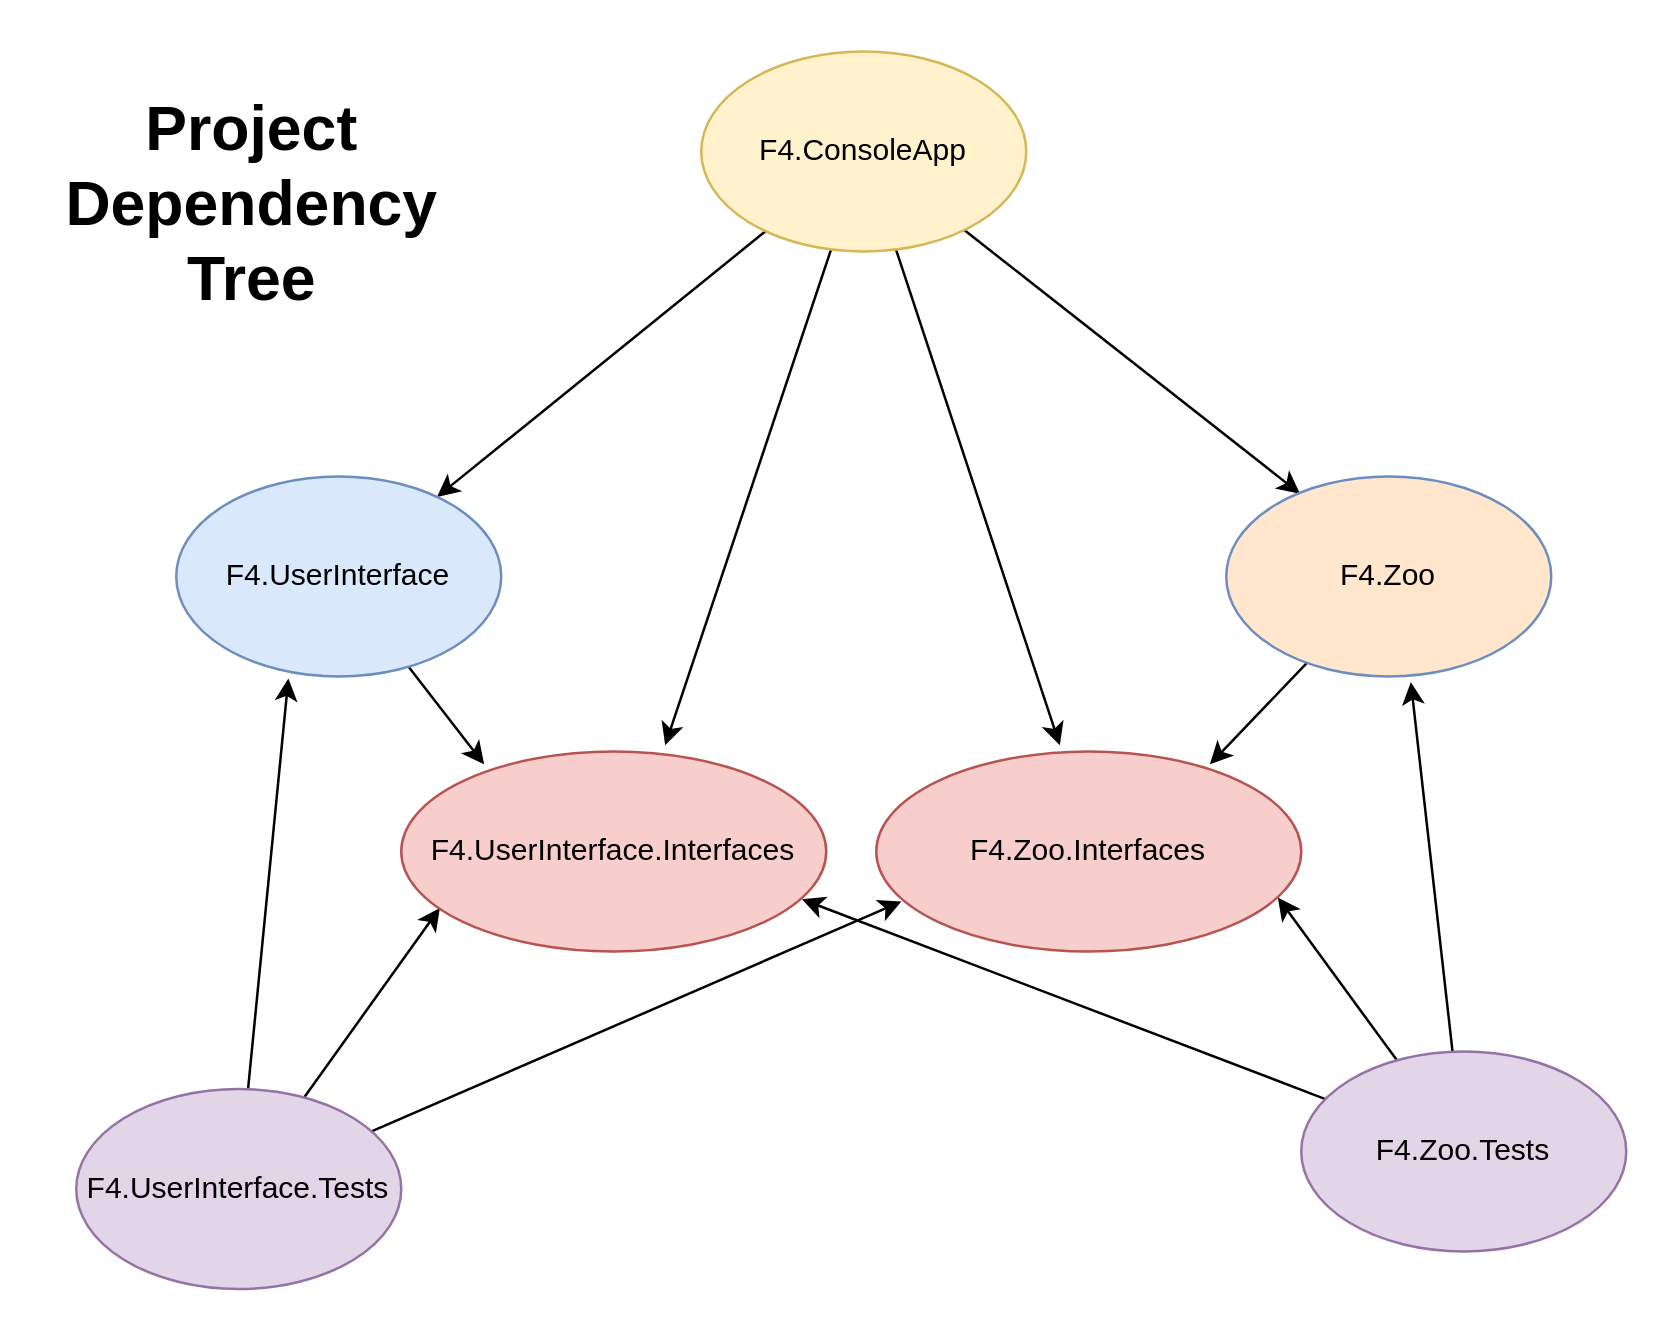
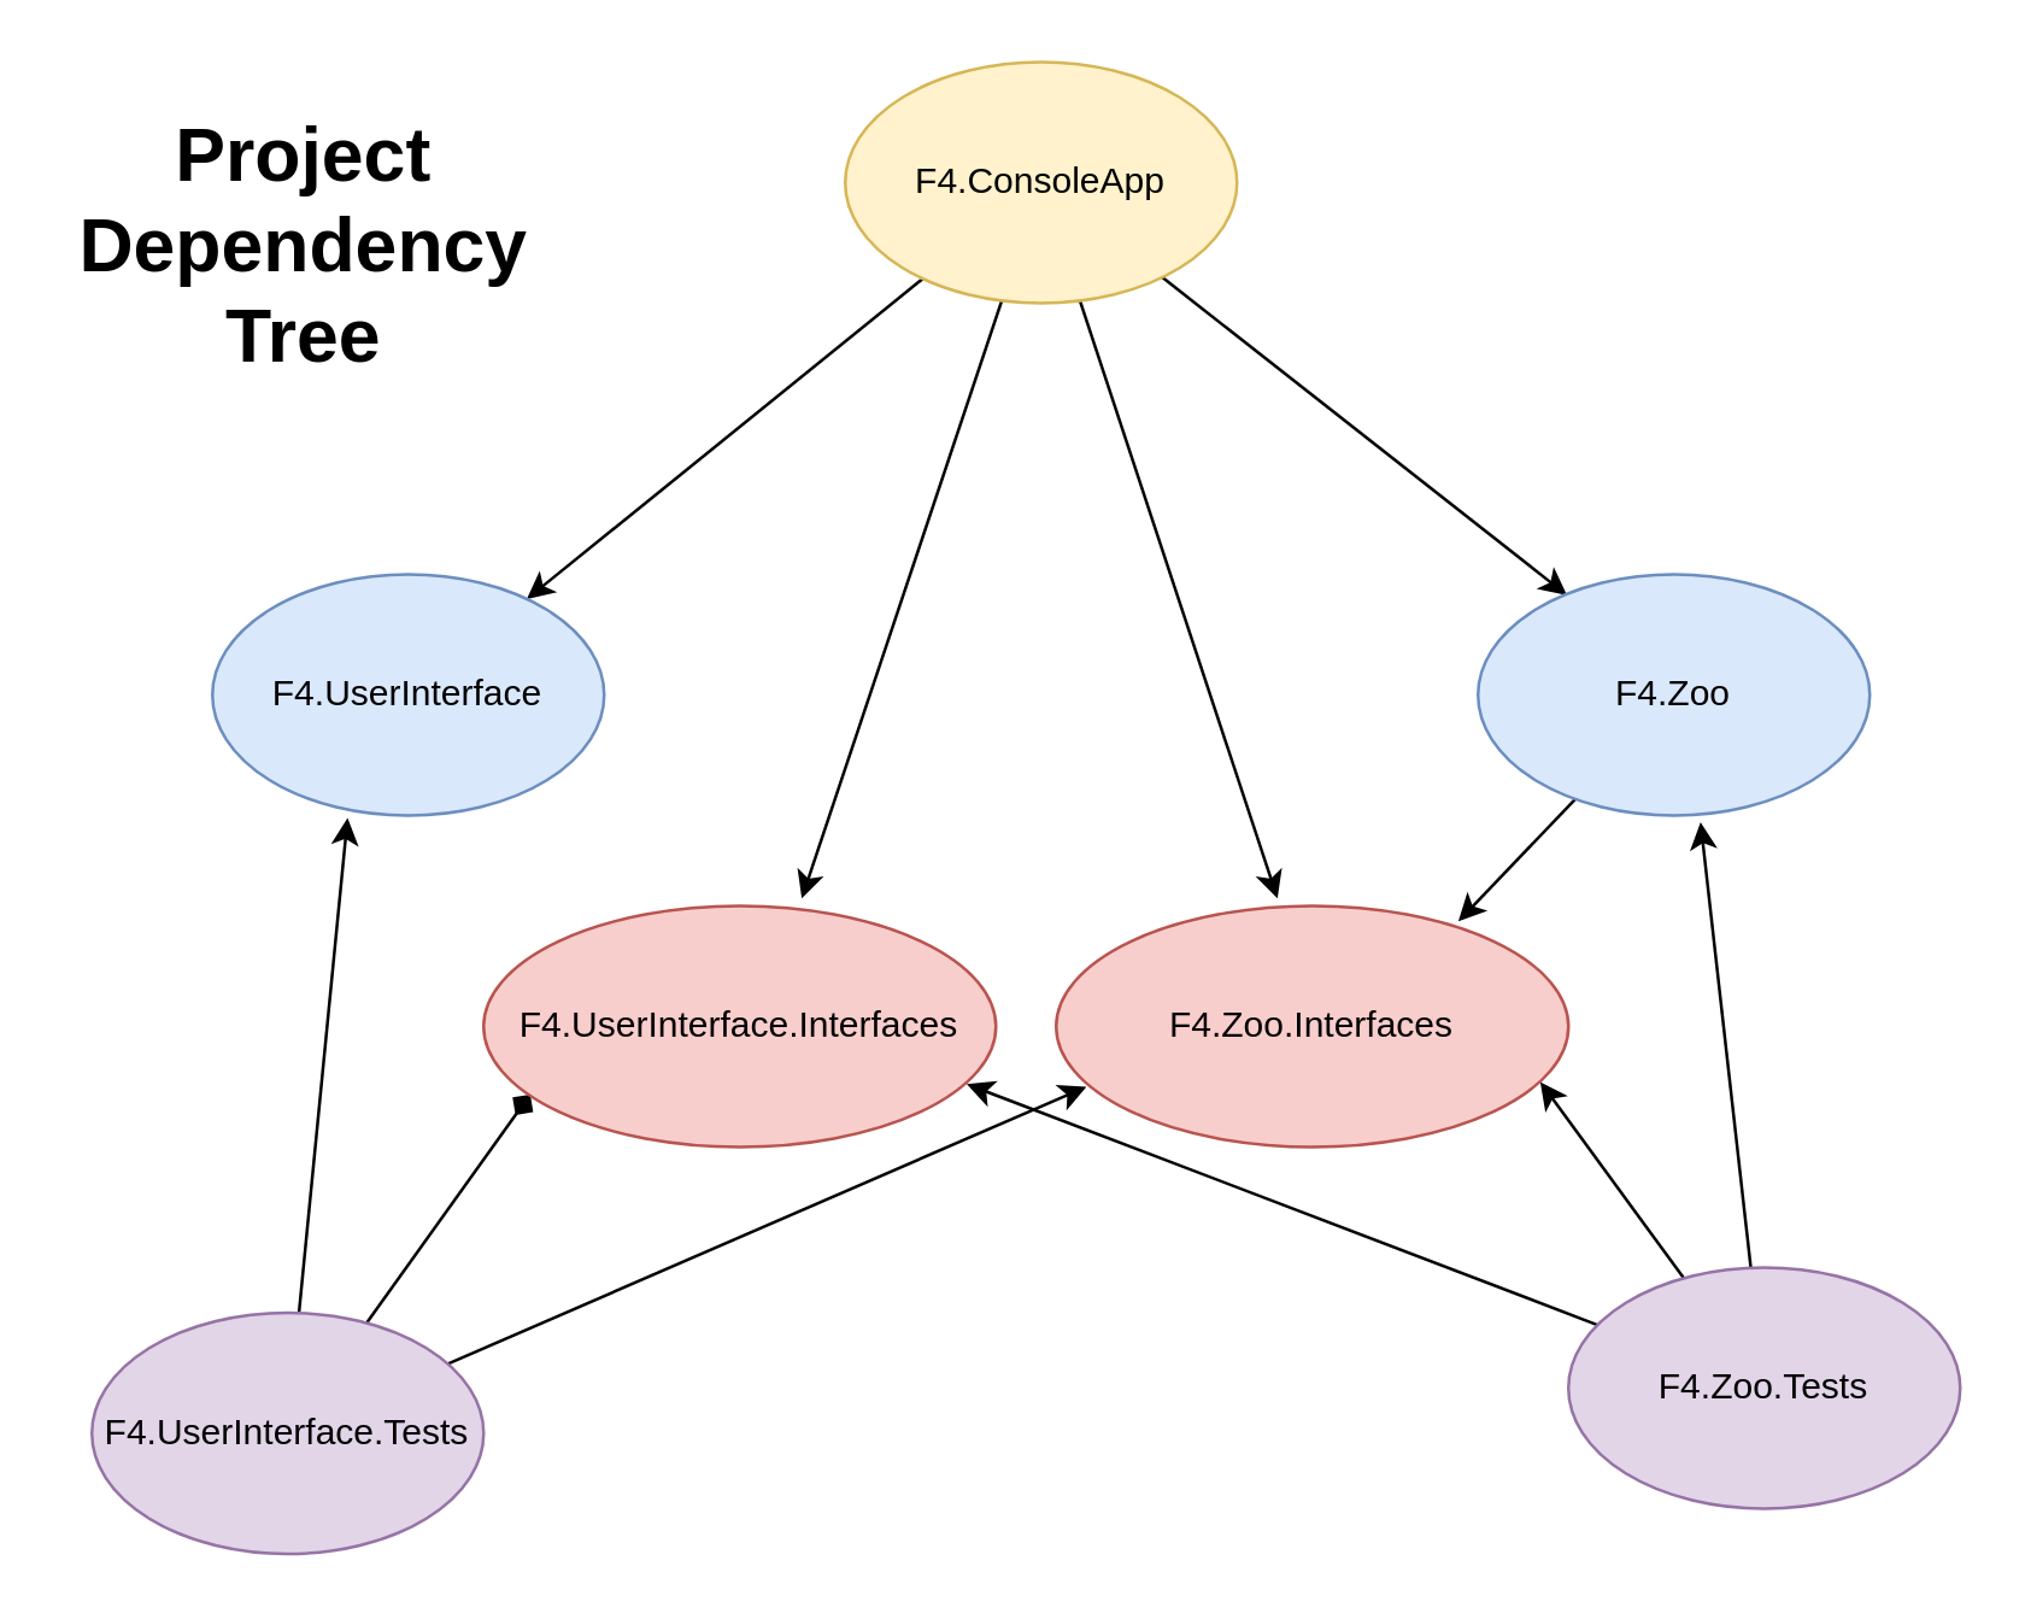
- <mxCell id="10" value="F4.Zoo" style="ellipse;whiteSpace=wrap;html=1;fillColor=#ffe6cc;strokeColor=#6c8ebf;" parent="1" vertex="1"><mxGeometry x="490" y="190" width="130" height="80" as="geometry" /></mxCell>
+ <mxCell id="10" value="F4.Zoo" style="ellipse;whiteSpace=wrap;html=1;fillColor=#dae8fc;strokeColor=#6c8ebf;" parent="1" vertex="1"><mxGeometry x="490" y="190" width="130" height="80" as="geometry" /></mxCell>
- <mxCell id="7" style="edgeStyle=none;rounded=0;orthogonalLoop=1;jettySize=auto;html=1;entryX=0.195;entryY=0.064;entryDx=0;entryDy=0;entryPerimeter=0;" parent="1" source="8" target="20" edge="1"><mxGeometry relative="1" as="geometry" /></mxCell>
- <mxCell id="12" style="edgeStyle=none;rounded=0;orthogonalLoop=1;jettySize=auto;html=1;entryX=0.091;entryY=0.782;entryDx=0;entryDy=0;entryPerimeter=0;" parent="1" source="14" target="20" edge="1"><mxGeometry relative="1" as="geometry" /></mxCell>
+ <mxCell id="12" style="edgeStyle=none;rounded=0;orthogonalLoop=1;jettySize=auto;html=1;entryX=0.091;entryY=0.782;entryDx=0;entryDy=0;entryPerimeter=0;endArrow=diamond;" parent="1" source="14" target="20" edge="1"><mxGeometry relative="1" as="geometry" /></mxCell>
